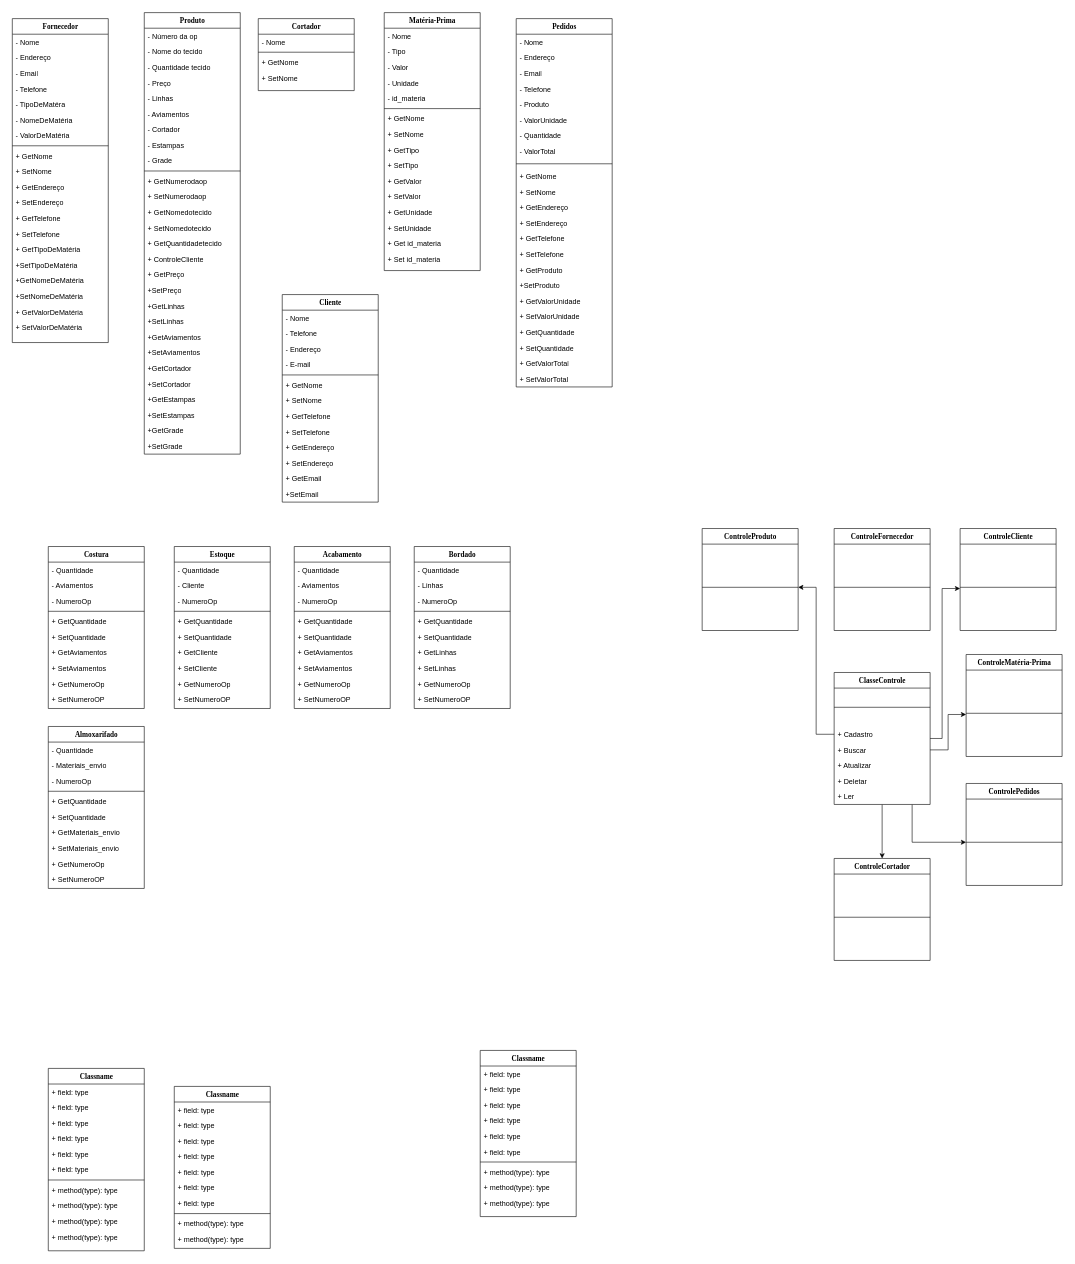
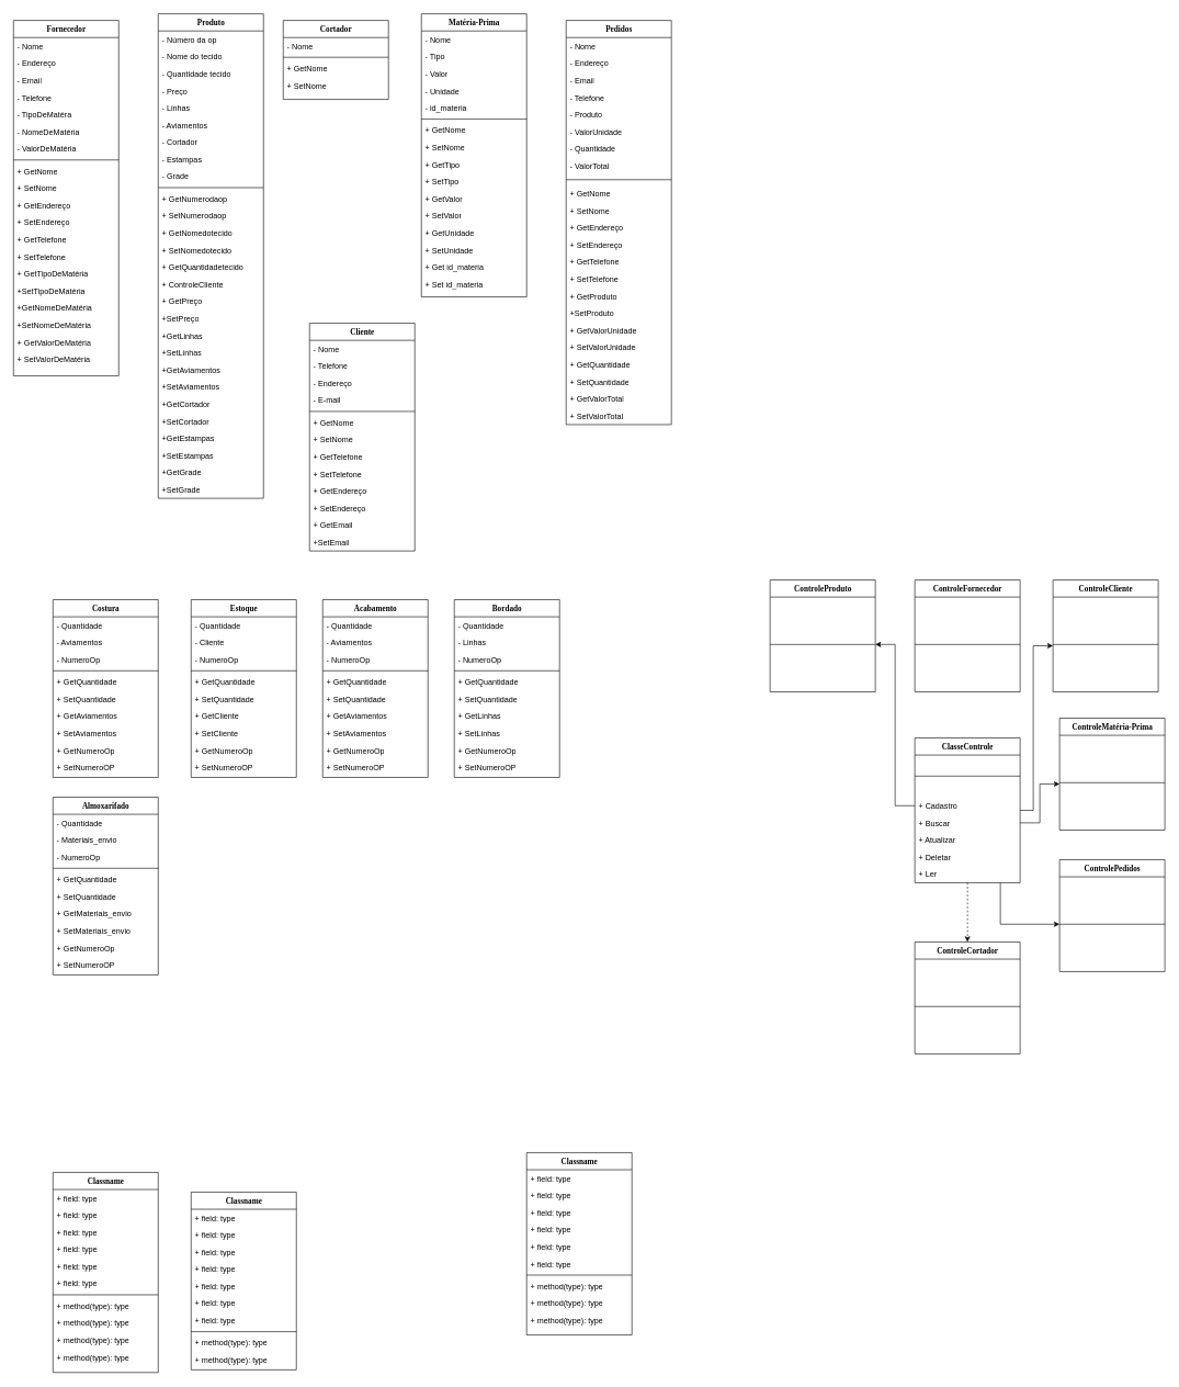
- <mxCell id="79" value="" style="edgeStyle=orthogonalEdgeStyle;rounded=0;orthogonalLoop=1;jettySize=auto;html=1;entryX=0.5;entryY=0;entryDx=0;entryDy=0;" edge="1" parent="1" source="80" target="223"><mxGeometry relative="1" as="geometry"><Array as="points" /></mxGeometry></mxCell>
+ <mxCell id="79" value="" style="edgeStyle=orthogonalEdgeStyle;rounded=0;orthogonalLoop=1;jettySize=auto;html=1;entryX=0.5;entryY=0;entryDx=0;entryDy=0;dashed=1;" edge="1" parent="1" source="80" target="223"><mxGeometry relative="1" as="geometry"><Array as="points" /></mxGeometry></mxCell>
